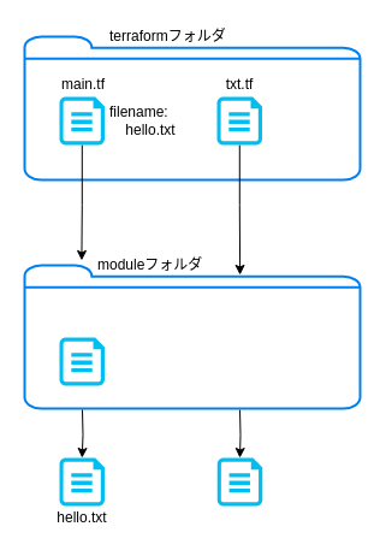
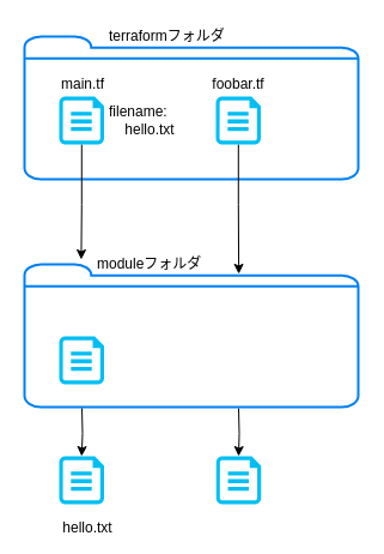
- <mxCell id="17" value="txt.tf" style="text;html=1;strokeColor=none;fillColor=none;align=center;verticalAlign=middle;whiteSpace=wrap;rounded=0;" parent="1" vertex="1"><mxGeometry x="169" y="60" width="60" height="20" as="geometry" /></mxCell>
+ <mxCell id="17" value="foobar.tf" style="text;html=1;strokeColor=none;fillColor=none;align=center;verticalAlign=middle;whiteSpace=wrap;rounded=0;" parent="1" vertex="1"><mxGeometry x="169" y="60" width="60" height="20" as="geometry" /></mxCell>
- <mxCell id="13" value="hello.txt" style="text;html=1;strokeColor=none;fillColor=none;align=center;verticalAlign=middle;whiteSpace=wrap;rounded=0;" parent="1" vertex="1"><mxGeometry x="27.75" y="420" width="80" height="20" as="geometry" /></mxCell>
+ <mxCell id="13" value="hello.txt" style="text;html=1;strokeColor=none;fillColor=none;align=center;verticalAlign=middle;whiteSpace=wrap;rounded=0;" parent="1" vertex="1"><mxGeometry x="32.75" y="430" width="80" height="20" as="geometry" /></mxCell>
